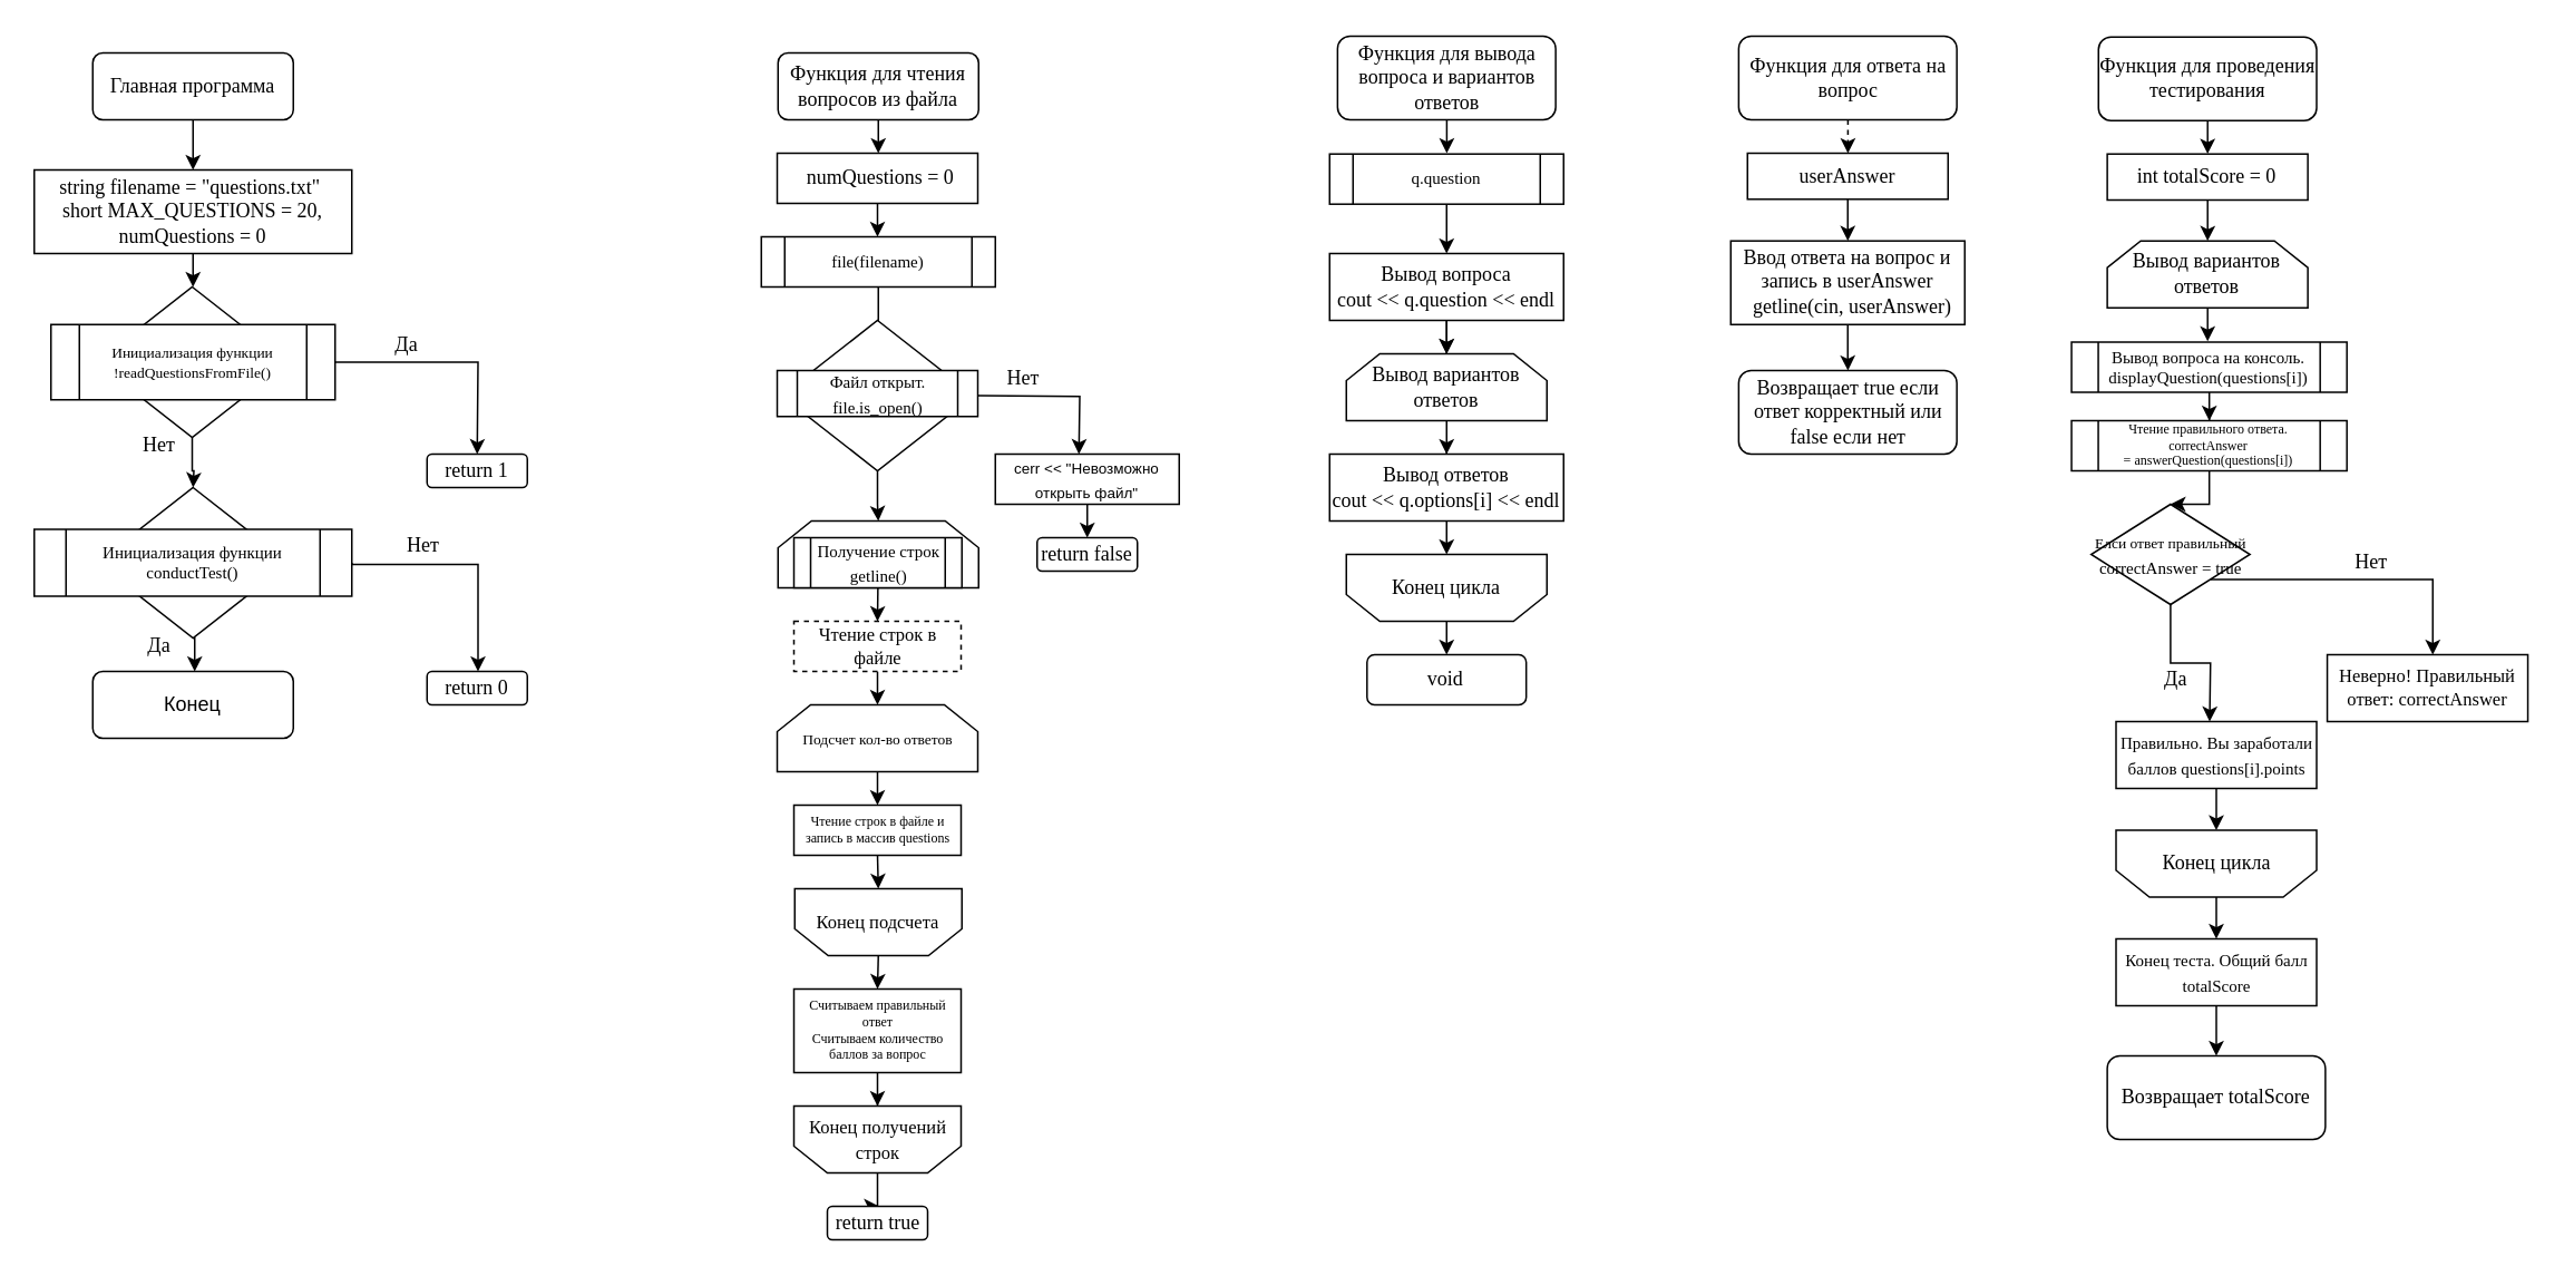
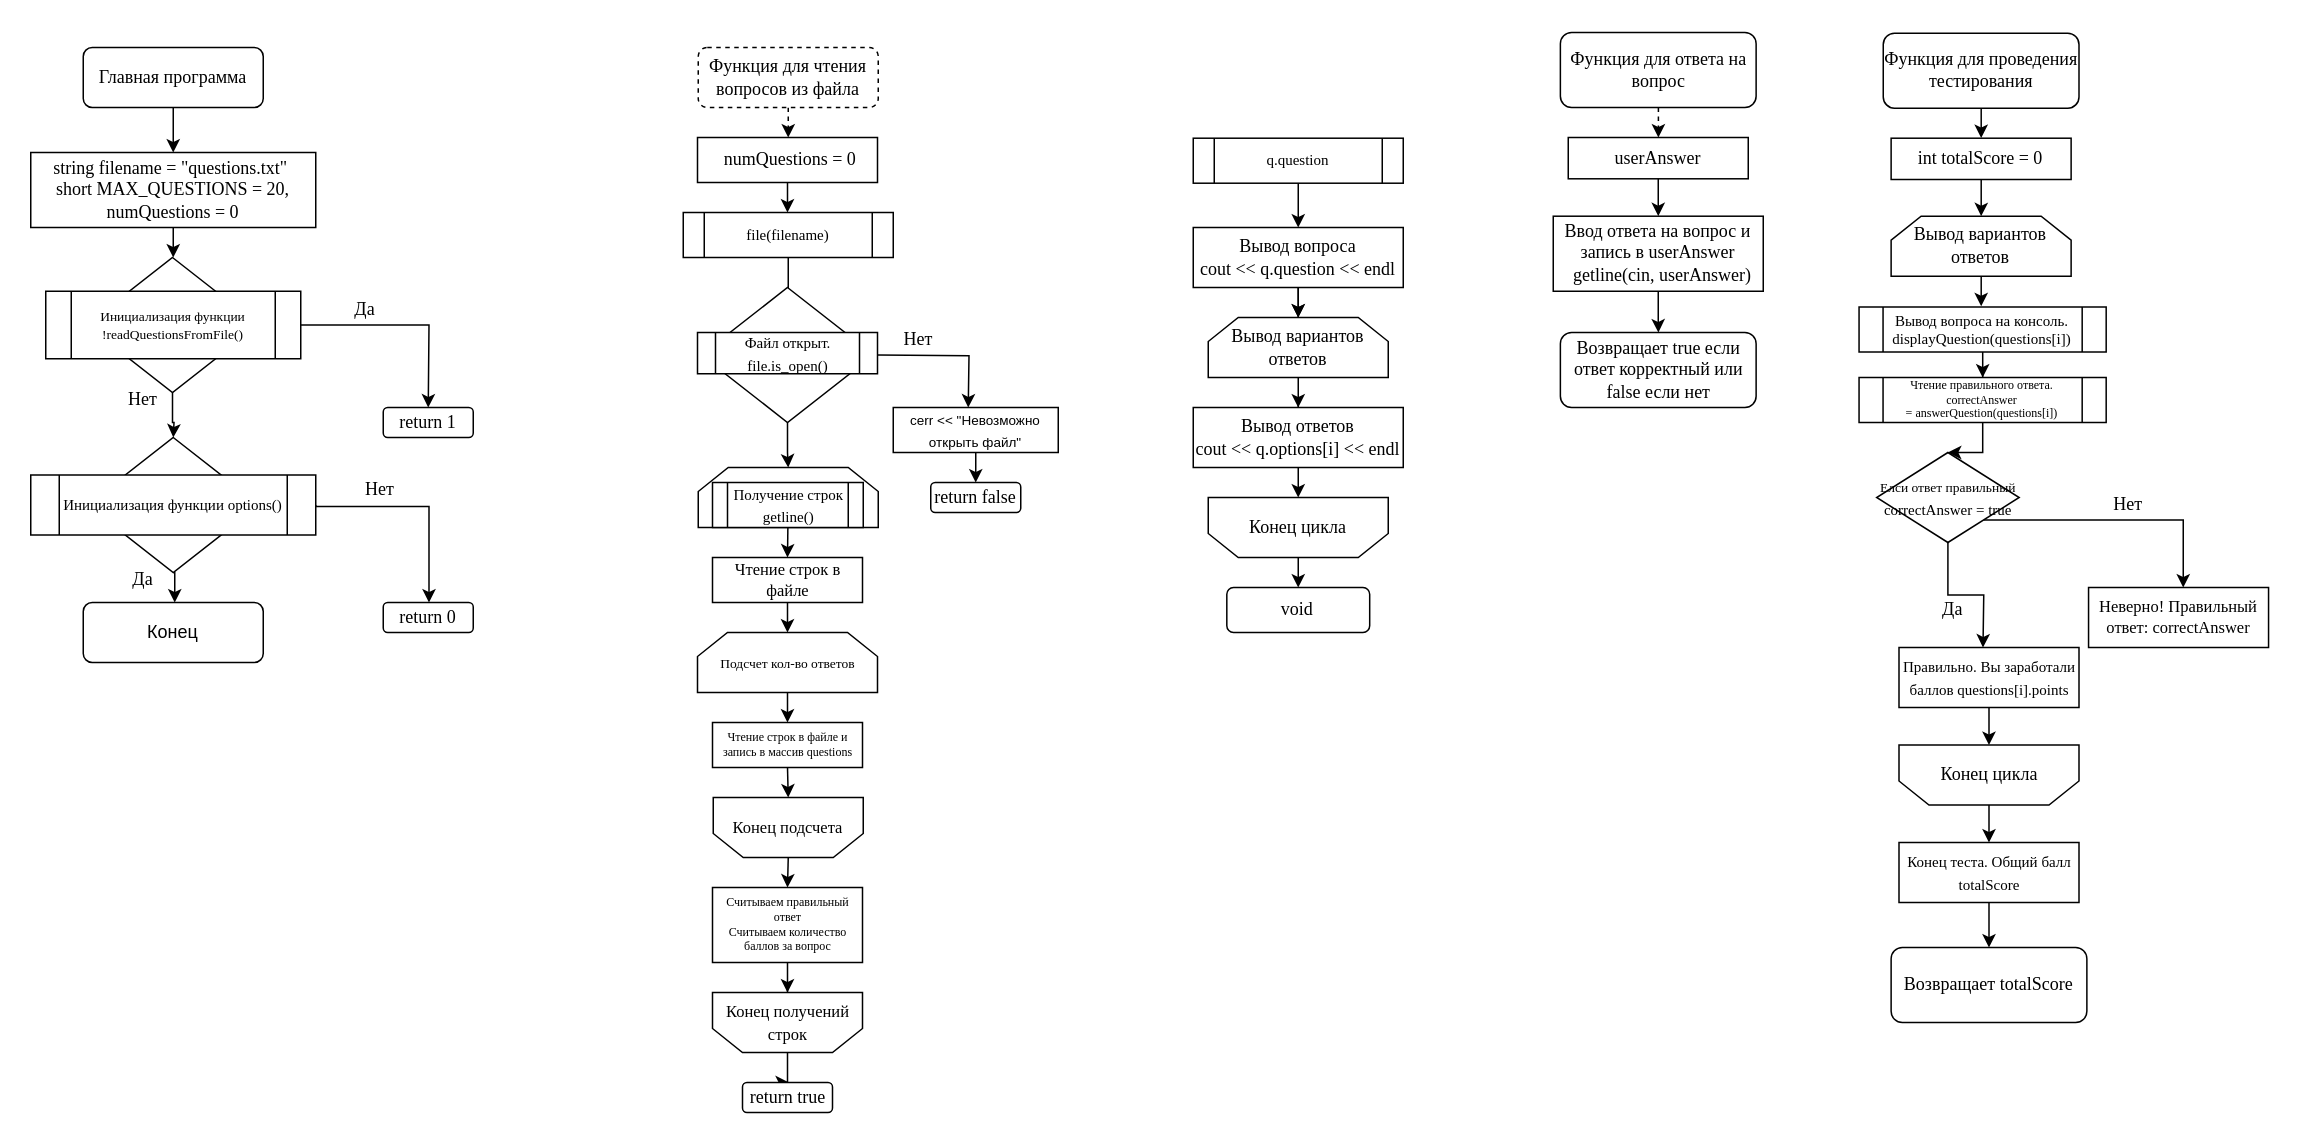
- <mxCell id="50" value="Функция для вывода вопроса и вариантов ответов" style="rounded=1;whiteSpace=wrap;html=1;fontFamily=Times New Roman;" vertex="1" parent="1"><mxGeometry x="799.75" y="21" width="130.5" height="50" as="geometry" /></mxCell>
- <mxCell id="20" value="Функция для чтения вопросов из файла" style="rounded=1;whiteSpace=wrap;html=1;fontFamily=Times New Roman;" vertex="1" parent="1"><mxGeometry x="465" y="31" width="120" height="40" as="geometry" /></mxCell>
+ <mxCell id="20" value="Функция для чтения вопросов из файла" style="rounded=1;whiteSpace=wrap;html=1;fontFamily=Times New Roman;dashed=1;" vertex="1" parent="1"><mxGeometry x="465" y="31" width="120" height="40" as="geometry" /></mxCell>
- <mxCell id="19" value="" style="edgeStyle=orthogonalEdgeStyle;rounded=0;orthogonalLoop=1;jettySize=auto;html=1;entryX=0.5;entryY=0;entryDx=0;entryDy=0;" edge="1" parent="1" source="20" target="31"><mxGeometry relative="1" as="geometry" /></mxCell>
+ <mxCell id="19" value="" style="edgeStyle=orthogonalEdgeStyle;rounded=0;orthogonalLoop=1;jettySize=auto;html=1;entryX=0.5;entryY=0;entryDx=0;entryDy=0;dashed=1;" edge="1" parent="1" source="20" target="31"><mxGeometry relative="1" as="geometry" /></mxCell>
- <mxCell id="49" value="" style="edgeStyle=orthogonalEdgeStyle;rounded=0;orthogonalLoop=1;jettySize=auto;html=1;entryX=0.5;entryY=0;entryDx=0;entryDy=0;" edge="1" parent="1" source="50" target="94"><mxGeometry relative="1" as="geometry" /></mxCell>
- <mxCell id="7" value="&lt;h5 style=&quot;&quot;&gt;&lt;font face=&quot;Times New Roman&quot; style=&quot;&quot;&gt;&lt;font style=&quot;font-weight: normal;&quot; size=&quot;1&quot;&gt;Инициализация функции conductTest()&lt;/font&gt;&lt;/font&gt;&lt;/h5&gt;" style="shape=process;whiteSpace=wrap;html=1;backgroundOutline=1;align=center;" vertex="1" parent="1"><mxGeometry x="20" y="316" width="190" height="40" as="geometry" /></mxCell>
+ <mxCell id="7" value="&lt;h5 style=&quot;&quot;&gt;&lt;font face=&quot;Times New Roman&quot; style=&quot;&quot;&gt;&lt;font style=&quot;font-weight: normal;&quot; size=&quot;1&quot;&gt;Инициализация функции options()&lt;/font&gt;&lt;/font&gt;&lt;/h5&gt;" style="shape=process;whiteSpace=wrap;html=1;backgroundOutline=1;align=center;" vertex="1" parent="1"><mxGeometry x="20" y="316" width="190" height="40" as="geometry" /></mxCell>
- <mxCell id="36" value="&lt;span style=&quot;font-family: &amp;quot;Times New Roman&amp;quot;; font-size: 11px;&quot;&gt;Чтение строк в файле&lt;/span&gt;" style="rounded=0;whiteSpace=wrap;html=1;fontSize=11;dashed=1;" vertex="1" parent="1"><mxGeometry x="474.5" y="371" width="100" height="30" as="geometry" /></mxCell>
+ <mxCell id="36" value="&lt;span style=&quot;font-family: &amp;quot;Times New Roman&amp;quot;; font-size: 11px;&quot;&gt;Чтение строк в файле&lt;/span&gt;" style="rounded=0;whiteSpace=wrap;html=1;fontSize=11;" vertex="1" parent="1"><mxGeometry x="474.5" y="371" width="100" height="30" as="geometry" /></mxCell>
